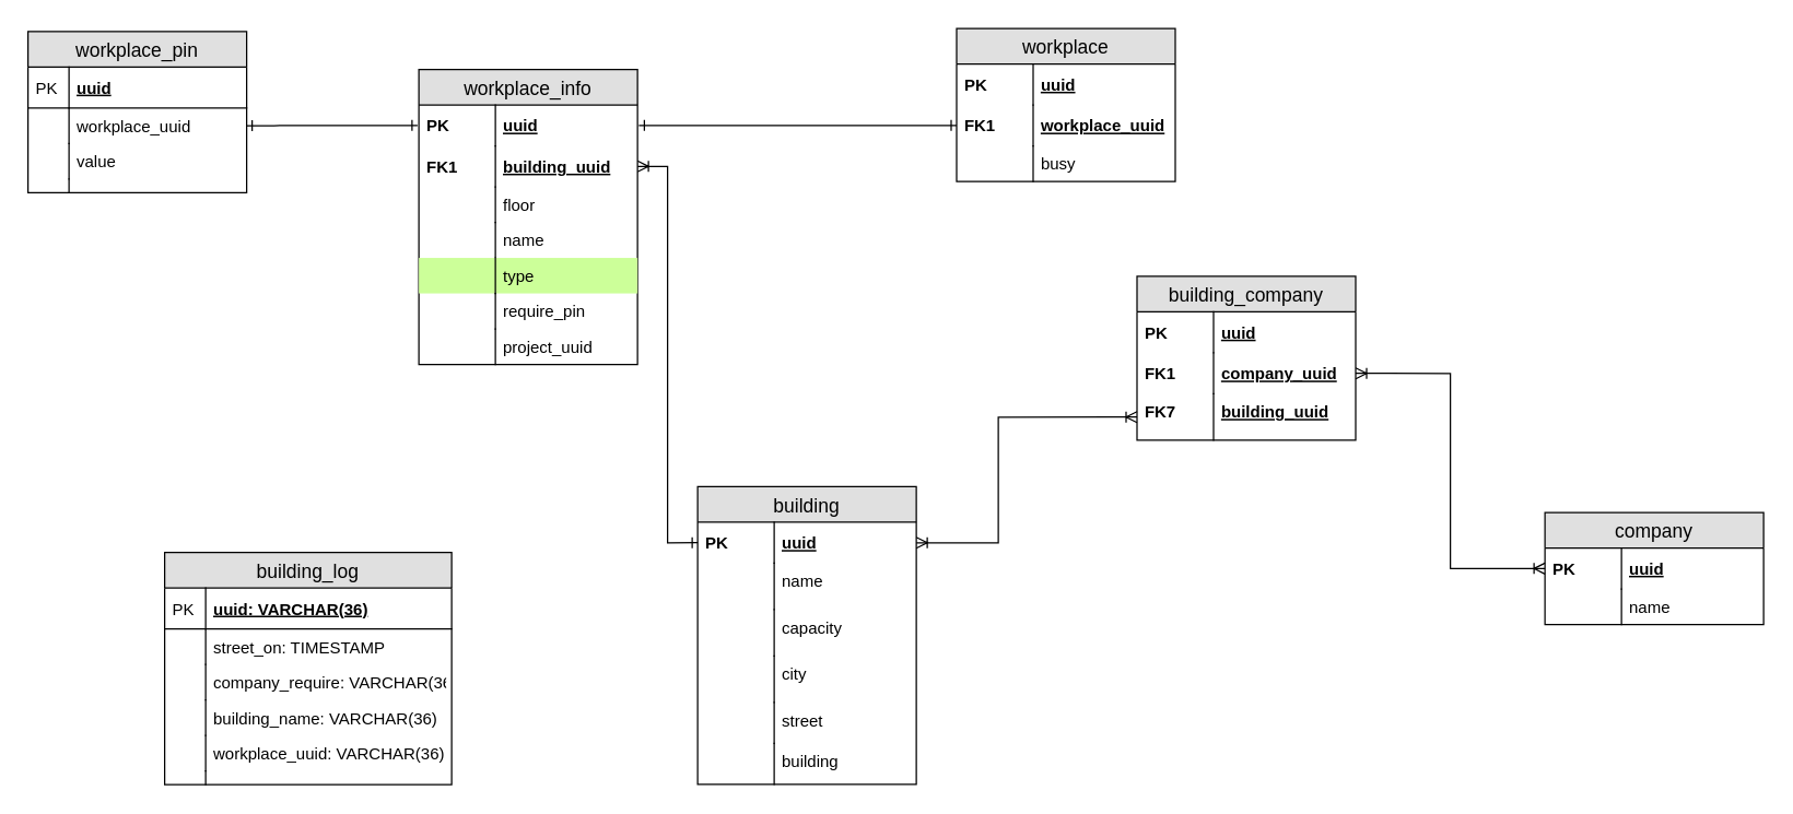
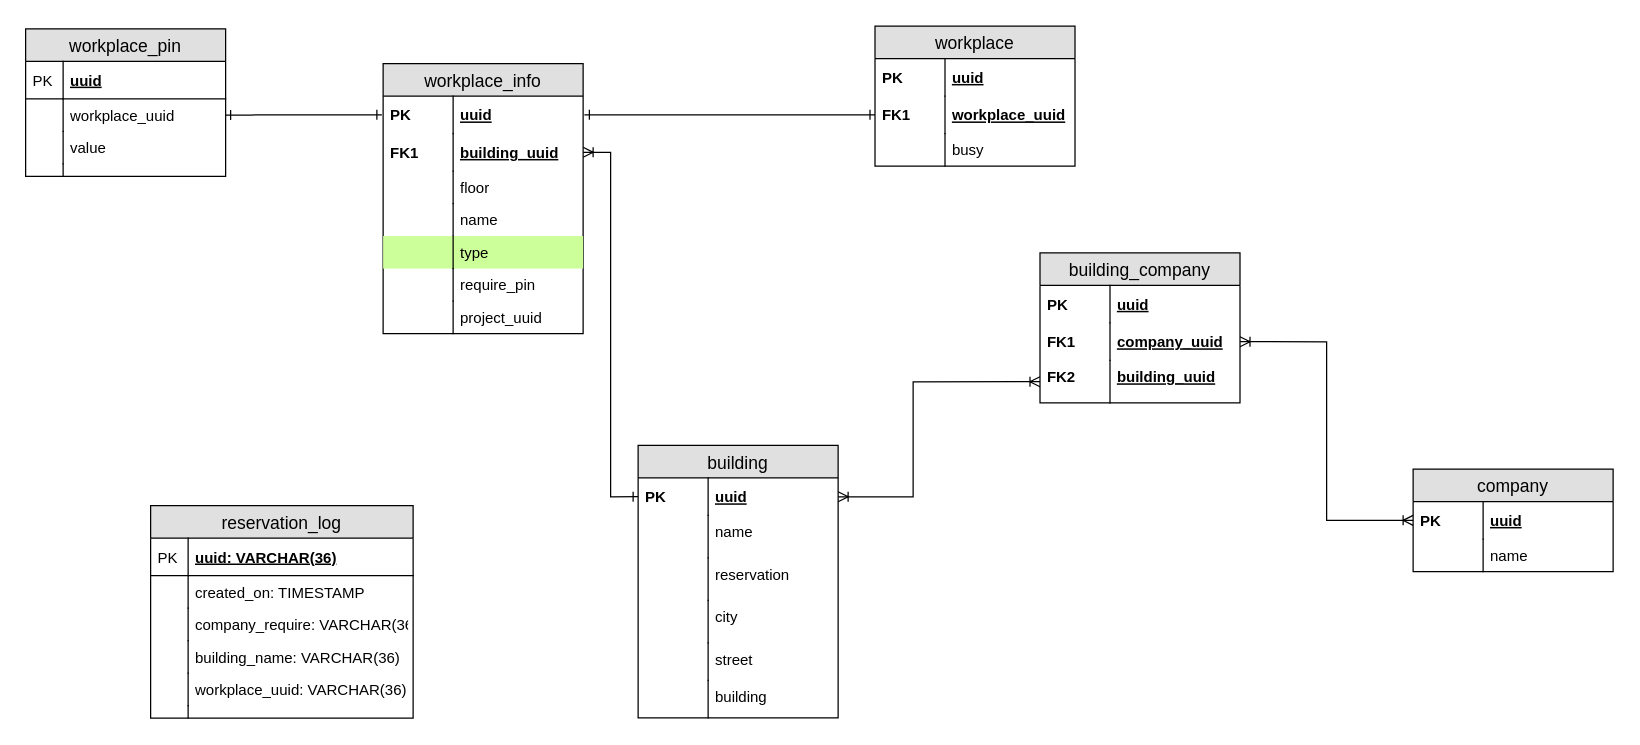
- <mxCell id="35" value="FK7" style="shape=partialRectangle;top=0;left=0;bottom=0;fillColor=none;align=left;verticalAlign=top;spacingLeft=4;spacingRight=4;overflow=hidden;rotatable=0;points=[];portConstraint=eastwest;part=1;fontSize=12;fontStyle=1" parent="34" vertex="1" connectable="0"><mxGeometry width="56" height="34" as="geometry" /></mxCell>
+ <mxCell id="35" value="FK2" style="shape=partialRectangle;top=0;left=0;bottom=0;fillColor=none;align=left;verticalAlign=top;spacingLeft=4;spacingRight=4;overflow=hidden;rotatable=0;points=[];portConstraint=eastwest;part=1;fontSize=12;fontStyle=1" parent="34" vertex="1" connectable="0"><mxGeometry width="56" height="34" as="geometry" /></mxCell>
- <mxCell id="37" value="building_log" style="swimlane;fontStyle=0;childLayout=stackLayout;horizontal=1;startSize=26;fillColor=#e0e0e0;horizontalStack=0;resizeParent=1;resizeParentMax=0;resizeLast=0;collapsible=1;marginBottom=0;swimlaneFillColor=#ffffff;align=center;fontSize=14;" parent="1" vertex="1"><mxGeometry x="120" y="404" width="210" height="170" as="geometry" /></mxCell>
+ <mxCell id="37" value="reservation_log" style="swimlane;fontStyle=0;childLayout=stackLayout;horizontal=1;startSize=26;fillColor=#e0e0e0;horizontalStack=0;resizeParent=1;resizeParentMax=0;resizeLast=0;collapsible=1;marginBottom=0;swimlaneFillColor=#ffffff;align=center;fontSize=14;" parent="1" vertex="1"><mxGeometry x="120" y="404" width="210" height="170" as="geometry" /></mxCell>
- <mxCell id="19" value="capacity" style="shape=partialRectangle;top=0;left=0;right=0;bottom=0;align=left;verticalAlign=top;fillColor=none;spacingLeft=60;spacingRight=4;overflow=hidden;rotatable=0;points=[[0,0.5],[1,0.5]];portConstraint=eastwest;dropTarget=0;fontSize=12;" vertex="1" parent="14"><mxGeometry y="90" width="160" height="34" as="geometry" /></mxCell>
+ <mxCell id="19" value="reservation" style="shape=partialRectangle;top=0;left=0;right=0;bottom=0;align=left;verticalAlign=top;fillColor=none;spacingLeft=60;spacingRight=4;overflow=hidden;rotatable=0;points=[[0,0.5],[1,0.5]];portConstraint=eastwest;dropTarget=0;fontSize=12;" vertex="1" parent="14"><mxGeometry y="90" width="160" height="34" as="geometry" /></mxCell>
- <mxCell id="40" value="street_on: TIMESTAMP" style="shape=partialRectangle;top=0;left=0;right=0;bottom=0;align=left;verticalAlign=top;fillColor=none;spacingLeft=34;spacingRight=4;overflow=hidden;rotatable=0;points=[[0,0.5],[1,0.5]];portConstraint=eastwest;dropTarget=0;fontSize=12;" parent="37" vertex="1"><mxGeometry y="56" width="210" height="26" as="geometry" /></mxCell>
+ <mxCell id="40" value="created_on: TIMESTAMP" style="shape=partialRectangle;top=0;left=0;right=0;bottom=0;align=left;verticalAlign=top;fillColor=none;spacingLeft=34;spacingRight=4;overflow=hidden;rotatable=0;points=[[0,0.5],[1,0.5]];portConstraint=eastwest;dropTarget=0;fontSize=12;" parent="37" vertex="1"><mxGeometry y="56" width="210" height="26" as="geometry" /></mxCell>
